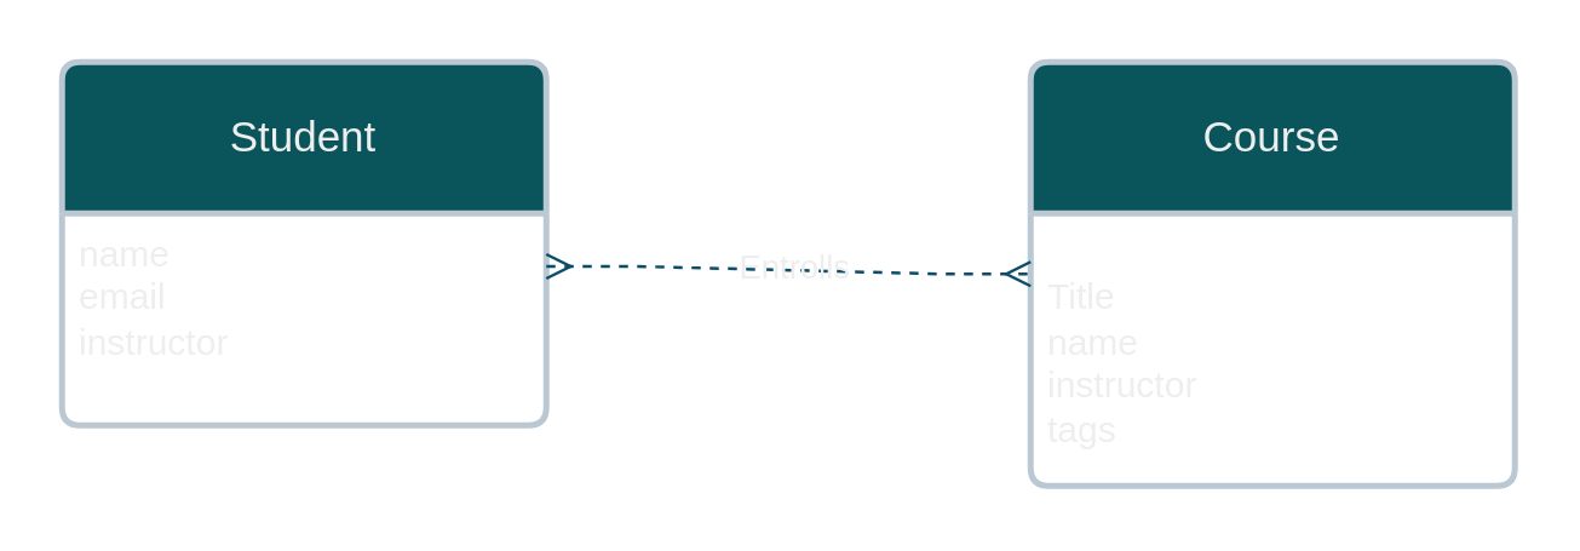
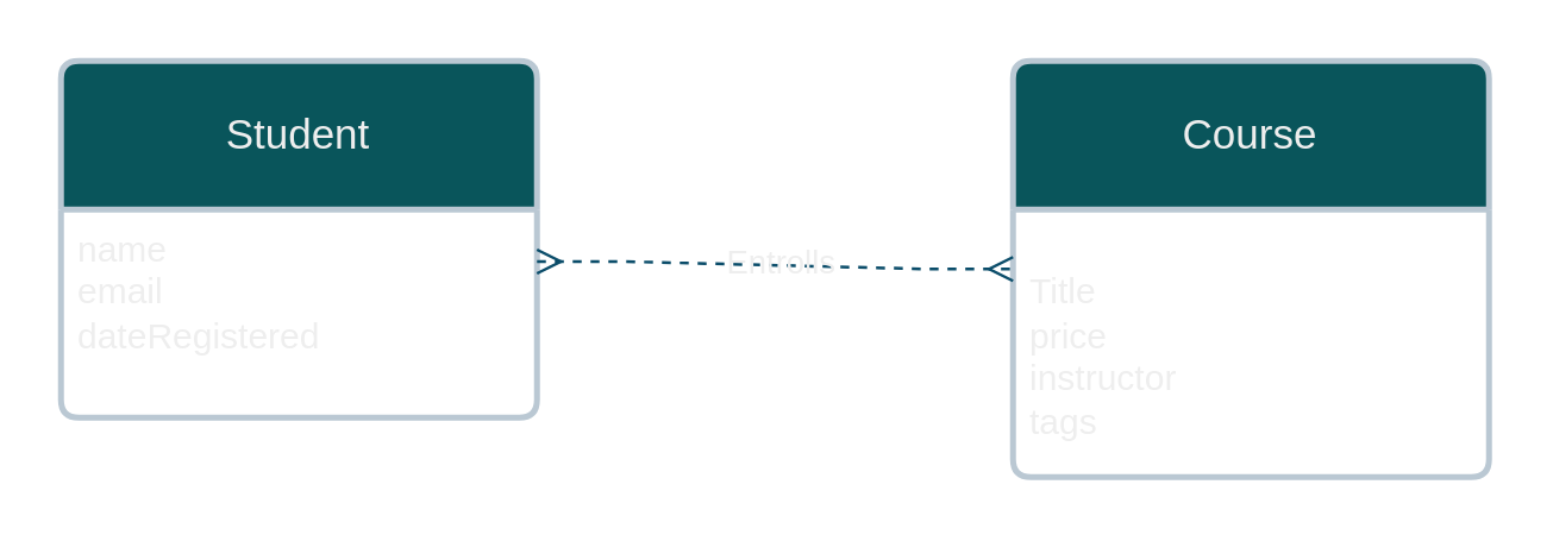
- <mxCell id="3" value="name&lt;div&gt;email&lt;/div&gt;&lt;div&gt;instructor&lt;/div&gt;" style="align=left;strokeColor=none;fillColor=none;spacingLeft=4;spacingRight=4;fontSize=12;verticalAlign=top;resizable=0;rotatable=0;part=1;html=1;whiteSpace=wrap;labelBackgroundColor=none;fontColor=#EEEEEE;" parent="2" vertex="1"><mxGeometry y="50" width="160" height="70" as="geometry" /></mxCell>
+ <mxCell id="3" value="name&lt;div&gt;email&lt;/div&gt;&lt;div&gt;dateRegistered&lt;/div&gt;" style="align=left;strokeColor=none;fillColor=none;spacingLeft=4;spacingRight=4;fontSize=12;verticalAlign=top;resizable=0;rotatable=0;part=1;html=1;whiteSpace=wrap;labelBackgroundColor=none;fontColor=#EEEEEE;" parent="2" vertex="1"><mxGeometry y="50" width="160" height="70" as="geometry" /></mxCell>
- <mxCell id="5" value="&lt;br&gt;&lt;div&gt;Title&lt;/div&gt;&lt;div&gt;name&lt;/div&gt;&lt;div&gt;instructor&lt;/div&gt;&lt;div&gt;tags&lt;/div&gt;" style="align=left;strokeColor=none;fillColor=none;spacingLeft=4;spacingRight=4;fontSize=12;verticalAlign=top;resizable=0;rotatable=0;part=1;html=1;whiteSpace=wrap;labelBackgroundColor=none;fontColor=#EEEEEE;" parent="4" vertex="1"><mxGeometry y="50" width="160" height="90" as="geometry" /></mxCell>
+ <mxCell id="5" value="&lt;br&gt;&lt;div&gt;Title&lt;/div&gt;&lt;div&gt;price&lt;/div&gt;&lt;div&gt;instructor&lt;/div&gt;&lt;div&gt;tags&lt;/div&gt;" style="align=left;strokeColor=none;fillColor=none;spacingLeft=4;spacingRight=4;fontSize=12;verticalAlign=top;resizable=0;rotatable=0;part=1;html=1;whiteSpace=wrap;labelBackgroundColor=none;fontColor=#EEEEEE;" parent="4" vertex="1"><mxGeometry y="50" width="160" height="90" as="geometry" /></mxCell>
